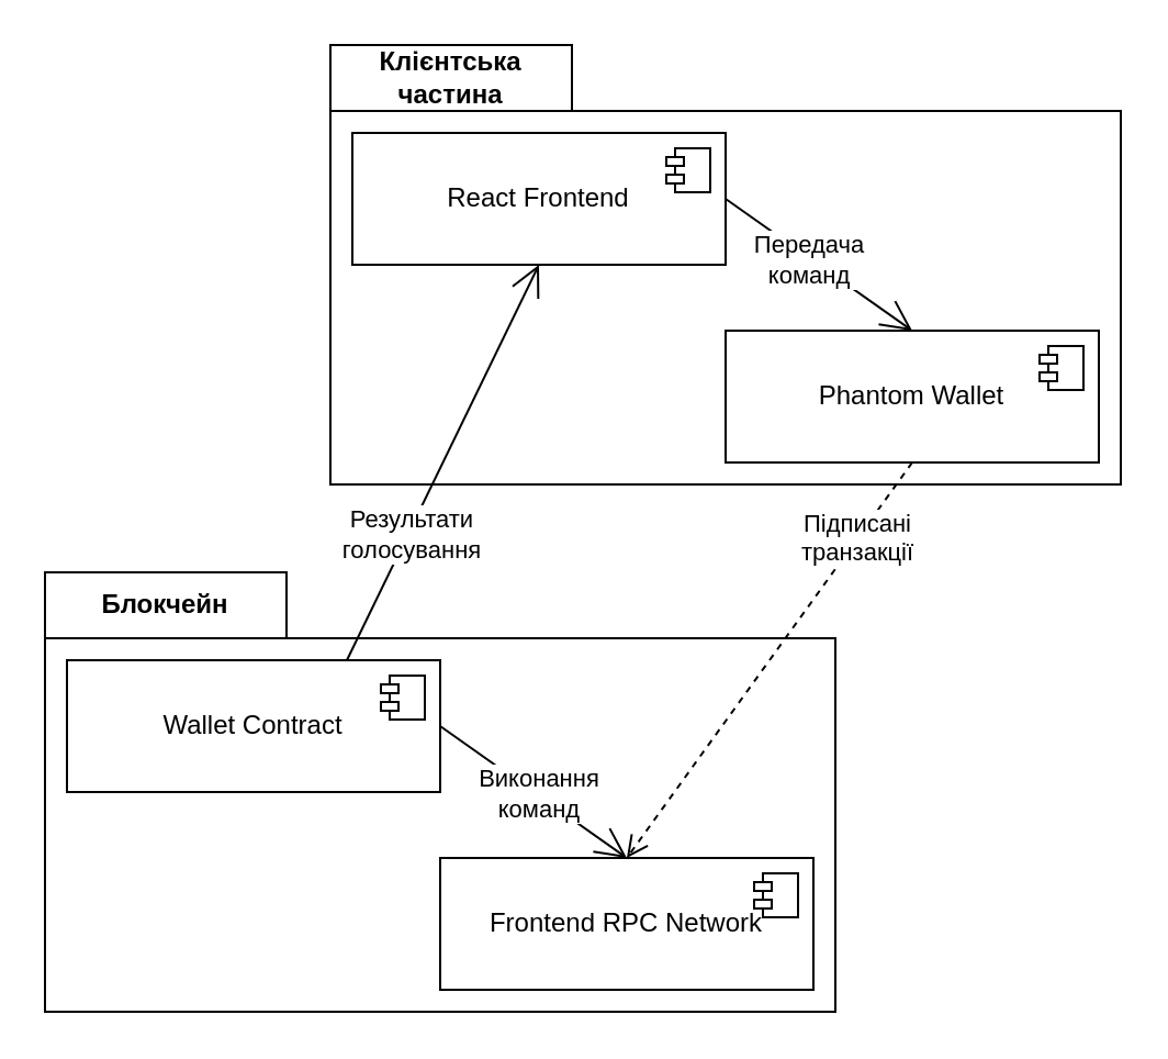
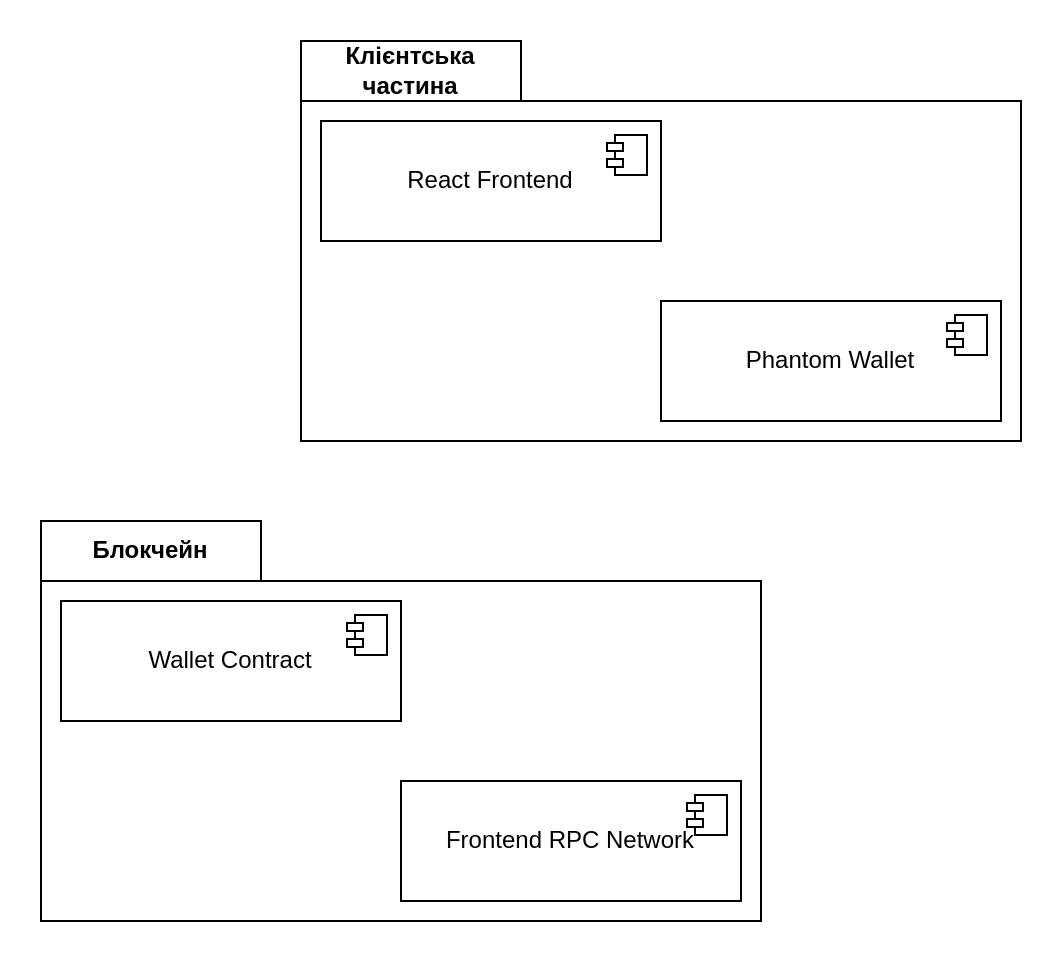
- <mxCell id="7" value="" style="endArrow=open;endFill=1;endSize=12;html=1;rounded=0;exitX=1;exitY=0.5;exitDx=0;exitDy=0;entryX=0.5;entryY=0;entryDx=0;entryDy=0;" edge="1" parent="2" source="3" target="5"><mxGeometry width="160" relative="1" as="geometry"><mxPoint x="-340" y="140" as="sourcePoint" /><mxPoint x="-180" y="140" as="targetPoint" /></mxGeometry></mxCell>
- <mxCell id="8" value="&lt;div&gt;Передача&lt;/div&gt;&lt;div&gt;команд&lt;br&gt;&lt;/div&gt;" style="edgeLabel;html=1;align=center;verticalAlign=middle;resizable=0;points=[];" vertex="1" connectable="0" parent="7"><mxGeometry x="-0.12" y="-1" relative="1" as="geometry"><mxPoint as="offset" /></mxGeometry></mxCell>
- <mxCell id="17" value="" style="endArrow=open;endFill=1;endSize=12;html=1;rounded=0;exitX=0.75;exitY=0;exitDx=0;exitDy=0;entryX=0.5;entryY=1;entryDx=0;entryDy=0;" edge="1" parent="1" source="10" target="3"><mxGeometry width="160" relative="1" as="geometry"><mxPoint x="-120" y="360" as="sourcePoint" /><mxPoint x="300" y="120" as="targetPoint" /></mxGeometry></mxCell>
- <mxCell id="18" value="&lt;div&gt;Результати&lt;/div&gt;&lt;div&gt;голосування&lt;br&gt;&lt;/div&gt;" style="edgeLabel;html=1;align=center;verticalAlign=middle;resizable=0;points=[];" vertex="1" connectable="0" parent="17"><mxGeometry x="-0.091" y="-2" relative="1" as="geometry"><mxPoint x="-13" y="23" as="offset" /></mxGeometry></mxCell>
- <mxCell id="16" value="&lt;div&gt;Підписані&lt;/div&gt;&lt;div&gt;транзакції&lt;br&gt;&lt;/div&gt;" style="html=1;verticalAlign=bottom;endArrow=open;dashed=1;endSize=8;curved=0;rounded=0;entryX=0.5;entryY=0;entryDx=0;entryDy=0;exitX=0.5;exitY=1;exitDx=0;exitDy=0;" edge="1" parent="1" source="5" target="12"><mxGeometry x="-0.503" y="9" relative="1" as="geometry"><mxPoint x="-50" y="350" as="sourcePoint" /><mxPoint x="-130" y="350" as="targetPoint" /><mxPoint as="offset" /></mxGeometry></mxCell>
- <mxCell id="14" value="" style="endArrow=open;endFill=1;endSize=12;html=1;rounded=0;entryX=0.5;entryY=0;entryDx=0;entryDy=0;exitX=1;exitY=0.5;exitDx=0;exitDy=0;" edge="1" parent="9" source="10" target="12"><mxGeometry width="160" relative="1" as="geometry"><mxPoint x="-160" y="-100" as="sourcePoint" /><mxPoint y="-100" as="targetPoint" /></mxGeometry></mxCell>
- <mxCell id="15" value="&lt;div&gt;Виконання&lt;/div&gt;&lt;div&gt;команд&lt;br&gt;&lt;/div&gt;" style="edgeLabel;html=1;align=center;verticalAlign=middle;resizable=0;points=[];" vertex="1" connectable="0" parent="14"><mxGeometry x="-0.137" y="2" relative="1" as="geometry"><mxPoint x="7" y="6" as="offset" /></mxGeometry></mxCell>
